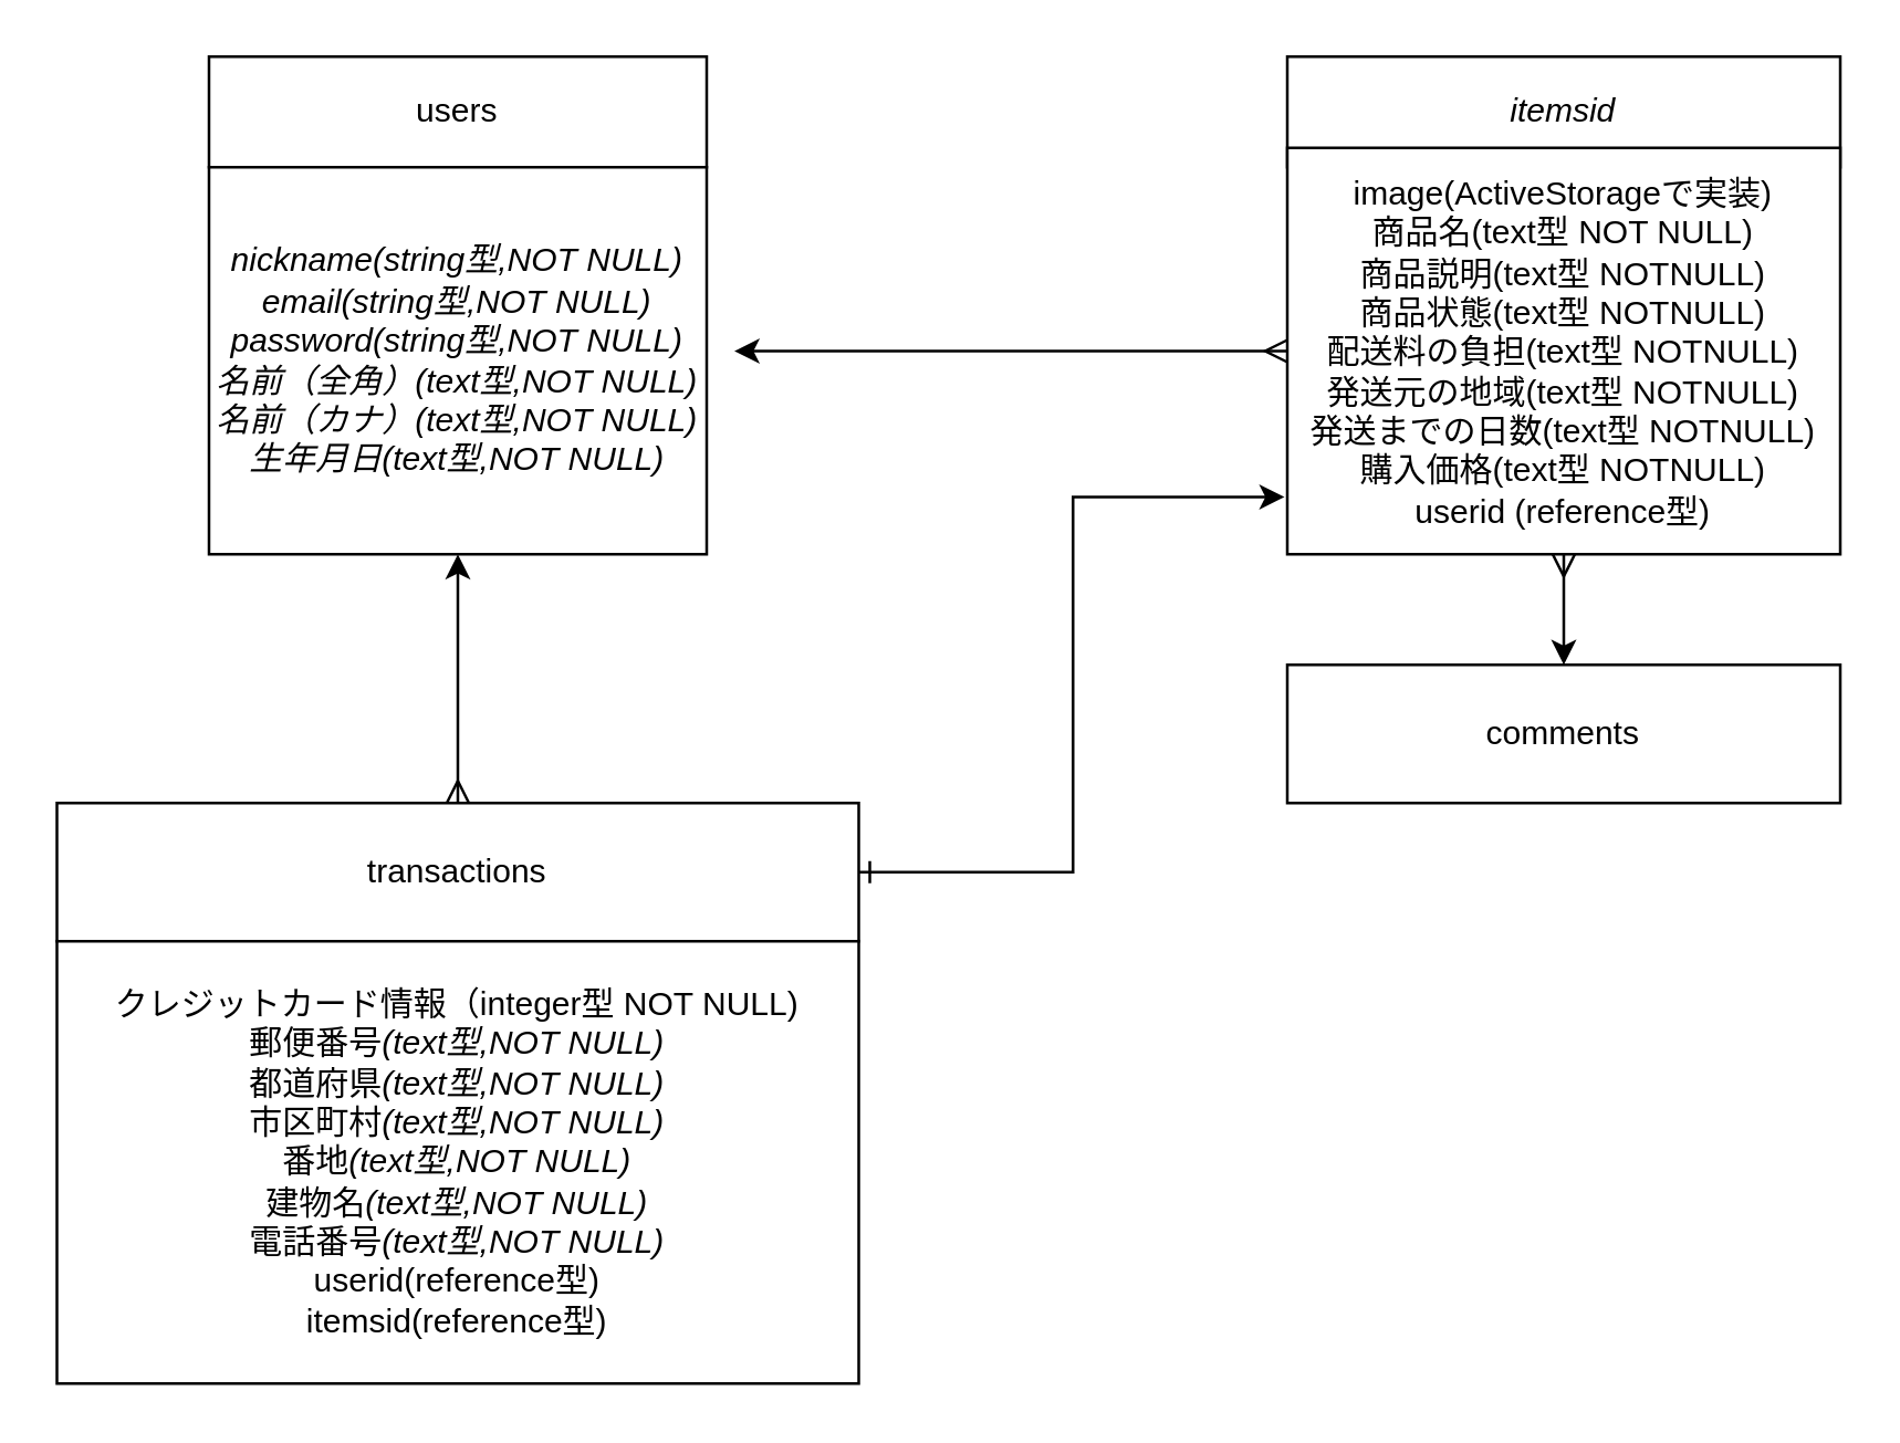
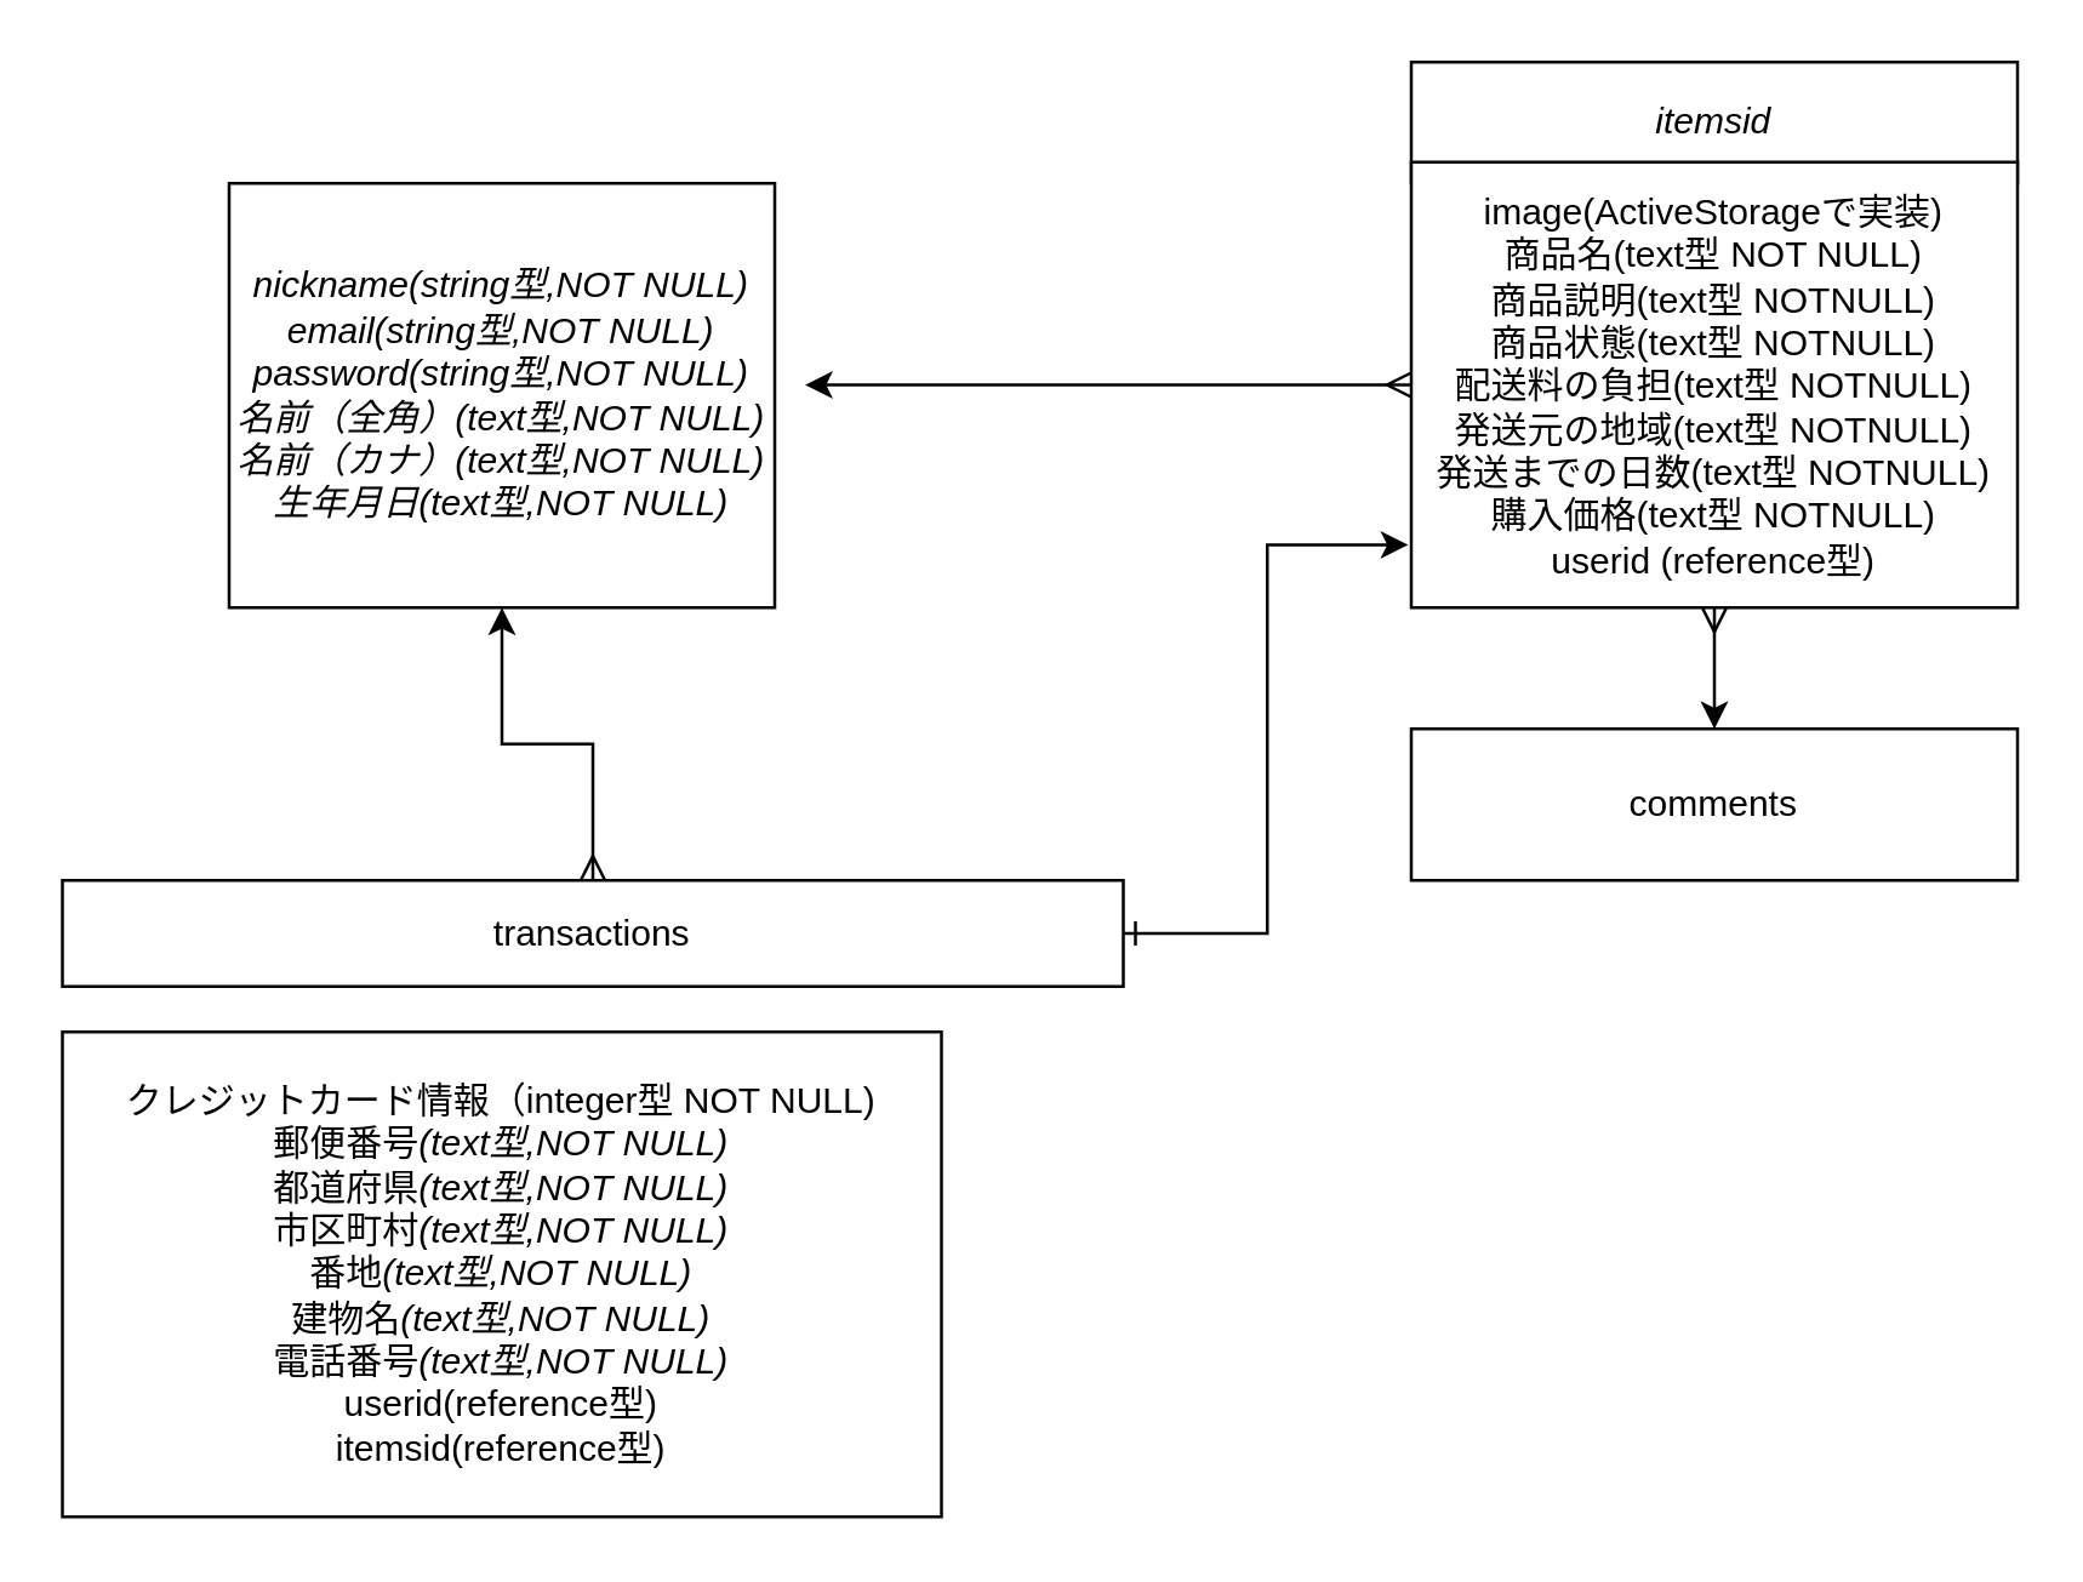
- <mxCell id="2" value="users" style="whiteSpace=wrap;html=1;align=center;" vertex="1" parent="1"><mxGeometry x="75" y="20" width="180" height="40" as="geometry" /></mxCell>
- <mxCell id="10" value="transactions" style="whiteSpace=wrap;html=1;" vertex="1" parent="1"><mxGeometry x="20" y="290" width="290" height="50" as="geometry" /></mxCell>
+ <mxCell id="10" value="transactions" style="whiteSpace=wrap;html=1;" vertex="1" parent="1"><mxGeometry x="20" y="290" width="350" height="35" as="geometry" /></mxCell>
